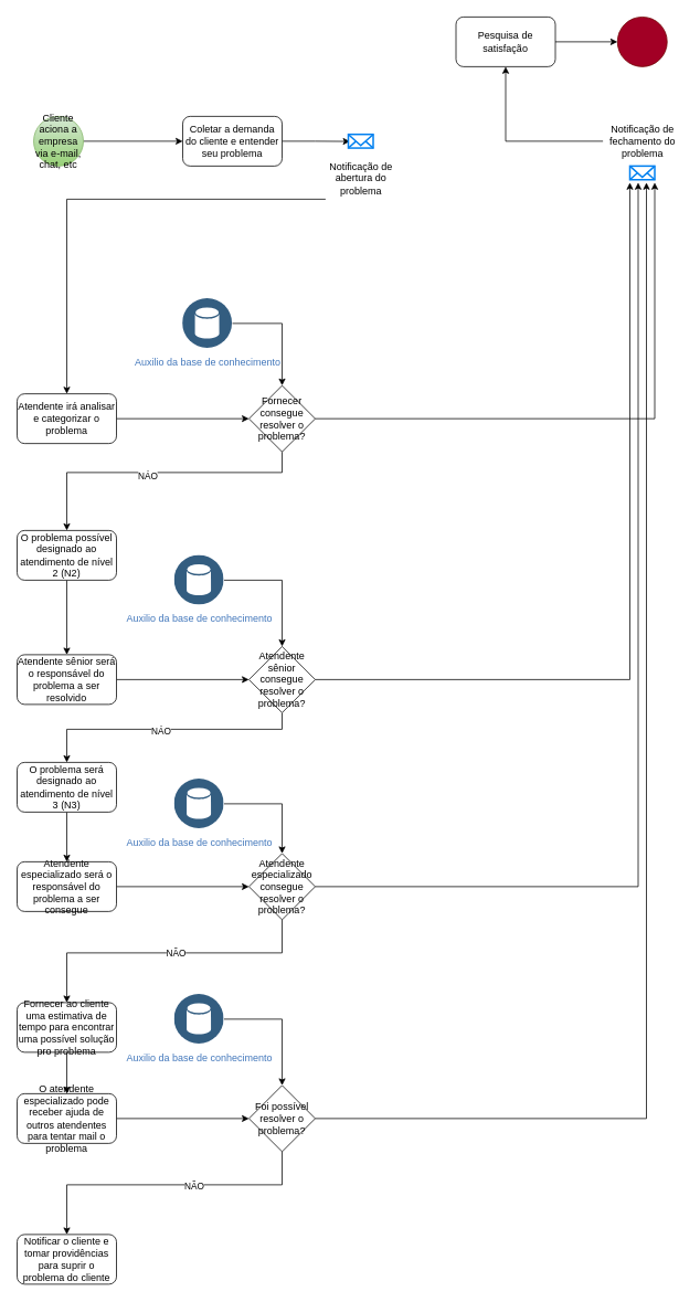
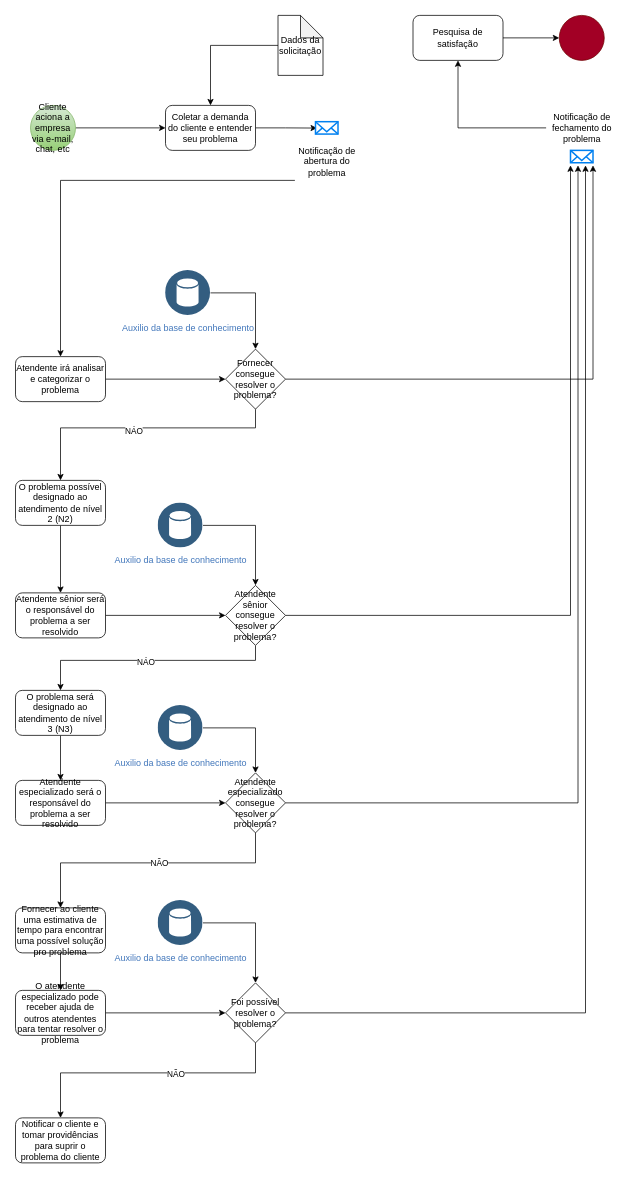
+ <mxCell id="6" style="edgeStyle=orthogonalEdgeStyle;rounded=0;orthogonalLoop=1;jettySize=auto;html=1;entryX=0.5;entryY=0;entryDx=0;entryDy=0;" edge="1" parent="1" source="7" target="5"><mxGeometry relative="1" as="geometry" /></mxCell>
+ <mxCell id="7" value="Dados da solicitação" style="shape=note;whiteSpace=wrap;html=1;backgroundOutline=1;darkOpacity=0.05;" vertex="1" parent="1"><mxGeometry x="370" y="20" width="60" height="80" as="geometry" /></mxCell>
- <mxCell id="38" value="Atendente especializado será o responsável do problema a ser consegue" style="rounded=1;whiteSpace=wrap;html=1;" vertex="1" parent="1"><mxGeometry x="20" y="1040" width="120" height="60" as="geometry" /></mxCell>
+ <mxCell id="38" value="Atendente especializado será o responsável do problema a ser resolvido" style="rounded=1;whiteSpace=wrap;html=1;" vertex="1" parent="1"><mxGeometry x="20" y="1040" width="120" height="60" as="geometry" /></mxCell>
- <mxCell id="48" value="O atendente especializado pode receber ajuda de outros atendentes para tentar mail o problema" style="rounded=1;whiteSpace=wrap;html=1;" vertex="1" parent="1"><mxGeometry x="20" y="1320" width="120" height="60" as="geometry" /></mxCell>
+ <mxCell id="48" value="O atendente especializado pode receber ajuda de outros atendentes para tentar resolver o problema" style="rounded=1;whiteSpace=wrap;html=1;" vertex="1" parent="1"><mxGeometry x="20" y="1320" width="120" height="60" as="geometry" /></mxCell>
